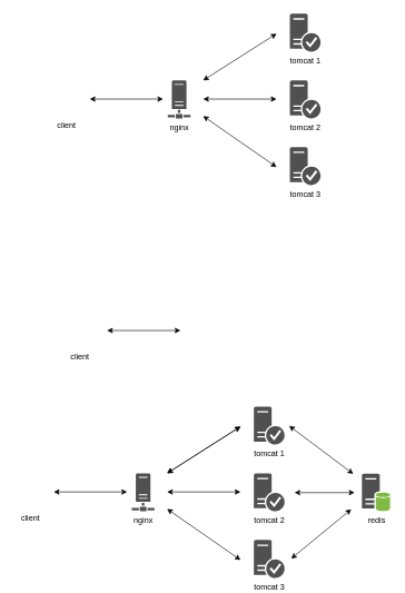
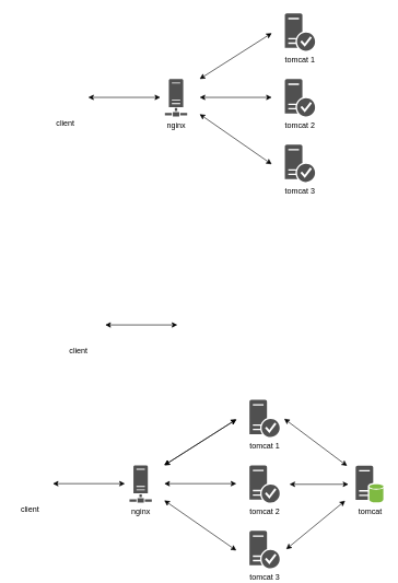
- <mxCell id="22" value="redis" style="sketch=0;pointerEvents=1;shadow=0;dashed=0;html=1;strokeColor=none;fillColor=#505050;labelPosition=center;verticalLabelPosition=bottom;verticalAlign=top;outlineConnect=0;align=center;shape=mxgraph.office.servers.database_server_green;" vertex="1" parent="1"><mxGeometry x="542" y="709.5" width="43" height="56" as="geometry" /></mxCell>
+ <mxCell id="22" value="tomcat" style="sketch=0;pointerEvents=1;shadow=0;dashed=0;html=1;strokeColor=none;fillColor=#505050;labelPosition=center;verticalLabelPosition=bottom;verticalAlign=top;outlineConnect=0;align=center;shape=mxgraph.office.servers.database_server_green;" vertex="1" parent="1"><mxGeometry x="542" y="709.5" width="43" height="56" as="geometry" /></mxCell>
